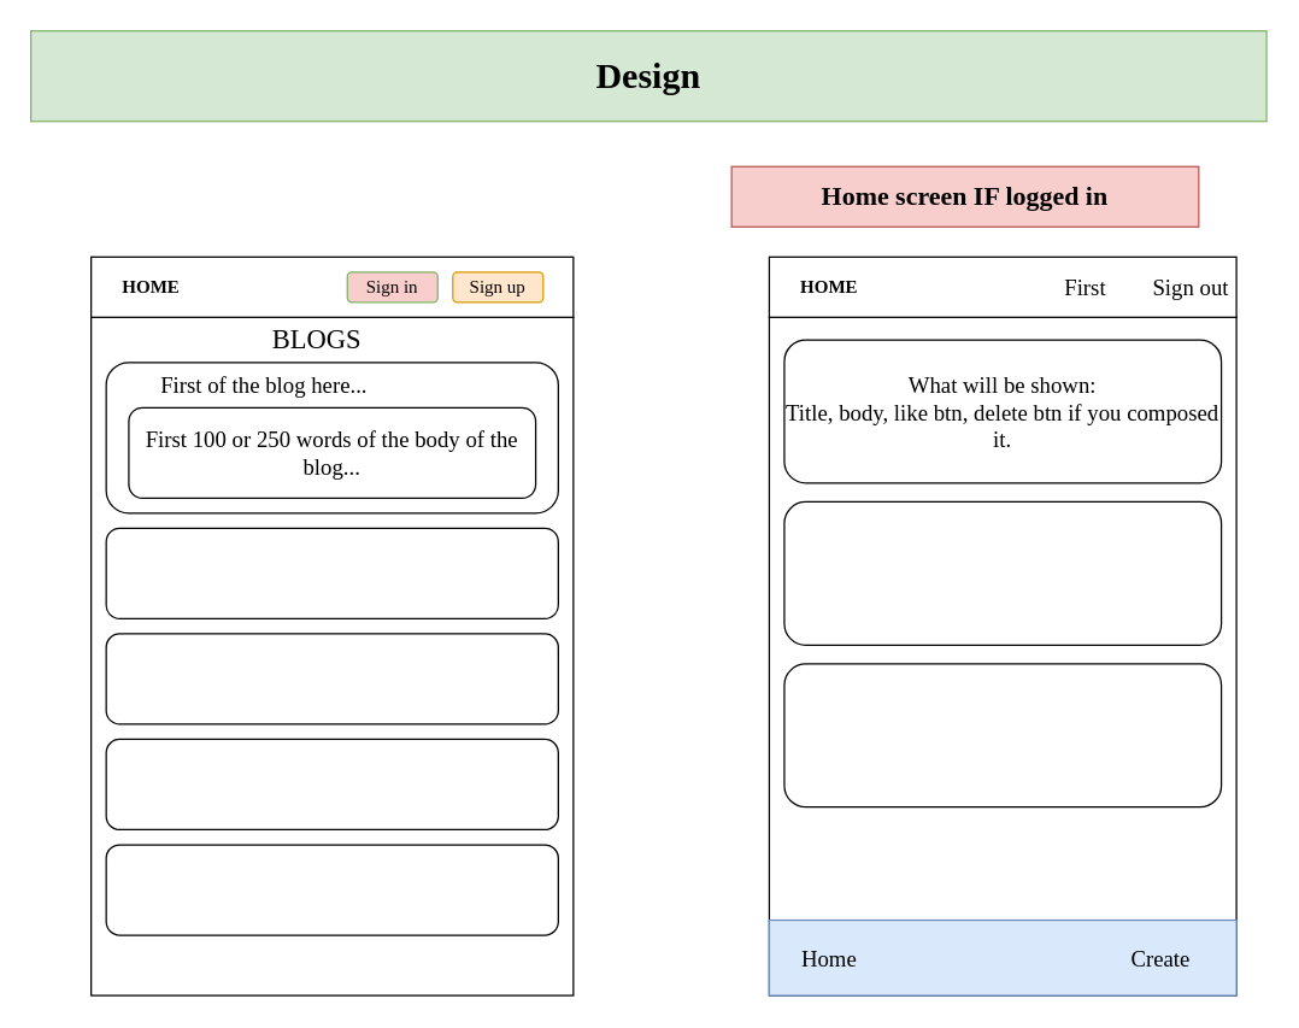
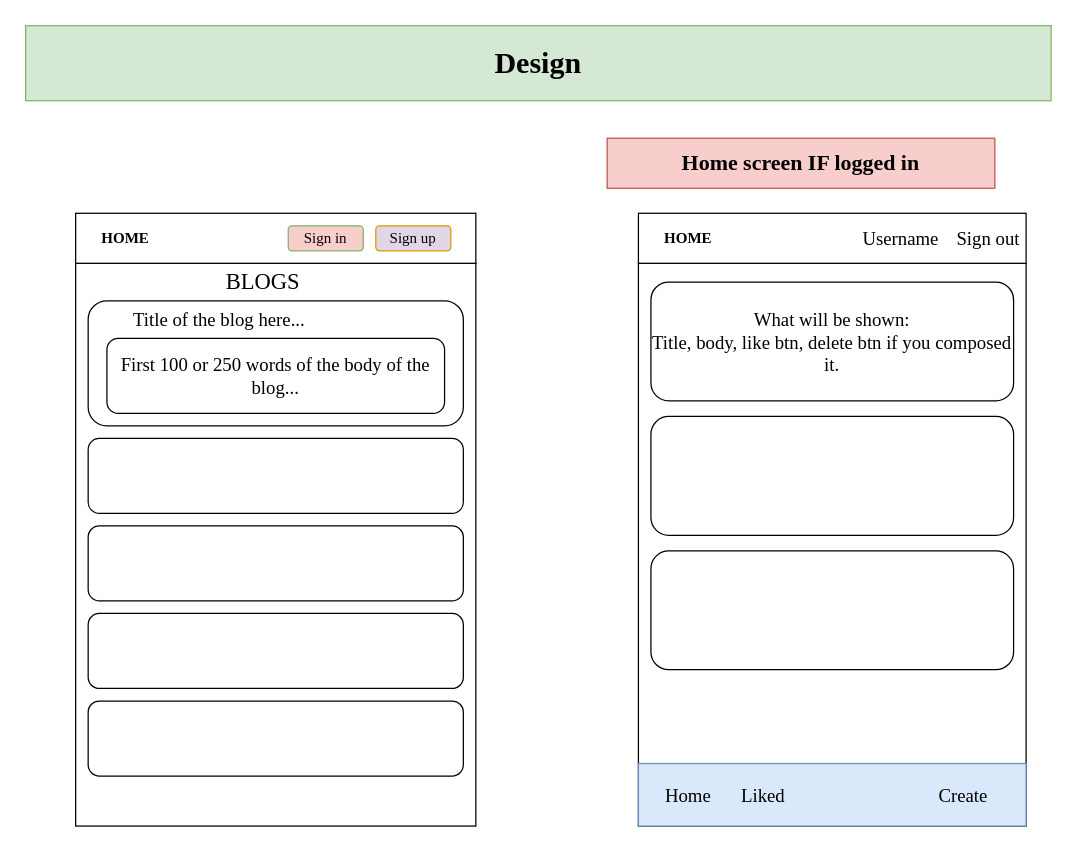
- <mxCell id="7" value="Sign up" style="rounded=1;whiteSpace=wrap;html=1;fontFamily=Verdana;fillColor=#ffe6cc;strokeColor=#d79b00;" vertex="1" parent="1"><mxGeometry x="300" y="180" width="60" height="20" as="geometry" /></mxCell>
+ <mxCell id="7" value="Sign up" style="rounded=1;whiteSpace=wrap;html=1;fontFamily=Verdana;fillColor=#e1d5e7;strokeColor=#d79b00;" vertex="1" parent="1"><mxGeometry x="300" y="180" width="60" height="20" as="geometry" /></mxCell>
- <mxCell id="20" value="First" style="text;html=1;strokeColor=none;fillColor=none;align=center;verticalAlign=middle;whiteSpace=wrap;rounded=0;fontFamily=Verdana;fontSize=15;" vertex="1" parent="1"><mxGeometry x="660" y="170" width="120" height="40" as="geometry" /></mxCell>
+ <mxCell id="20" value="Username" style="text;html=1;strokeColor=none;fillColor=none;align=center;verticalAlign=middle;whiteSpace=wrap;rounded=0;fontFamily=Verdana;fontSize=15;" vertex="1" parent="1"><mxGeometry x="660" y="170" width="120" height="40" as="geometry" /></mxCell>
- <mxCell id="10" value="&lt;span style=&quot;font-size: 15px&quot;&gt;First of the blog here...&lt;/span&gt;" style="text;html=1;strokeColor=none;fillColor=none;align=center;verticalAlign=middle;whiteSpace=wrap;rounded=0;fontFamily=Verdana;fontSize=18;" vertex="1" parent="1"><mxGeometry x="70" y="240" width="210" height="30" as="geometry" /></mxCell>
+ <mxCell id="10" value="&lt;span style=&quot;font-size: 15px&quot;&gt;Title of the blog here...&lt;/span&gt;" style="text;html=1;strokeColor=none;fillColor=none;align=center;verticalAlign=middle;whiteSpace=wrap;rounded=0;fontFamily=Verdana;fontSize=18;" vertex="1" parent="1"><mxGeometry x="70" y="240" width="210" height="30" as="geometry" /></mxCell>
+ <mxCell id="23" value="Liked" style="text;html=1;strokeColor=none;fillColor=none;align=center;verticalAlign=middle;whiteSpace=wrap;rounded=0;fontFamily=Verdana;fontSize=15;" vertex="1" parent="1"><mxGeometry x="580" y="620" width="60" height="30" as="geometry" /></mxCell>
